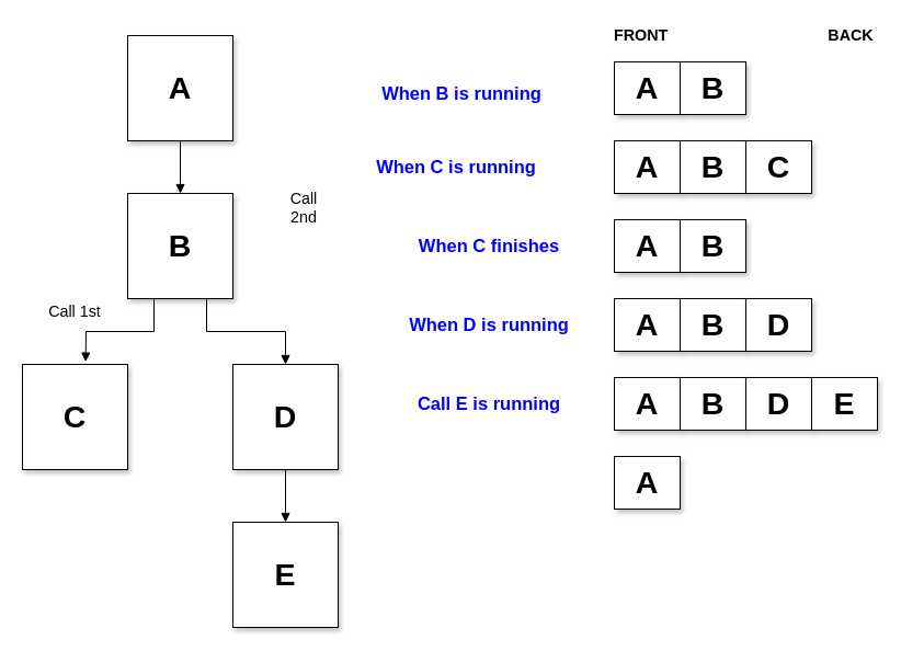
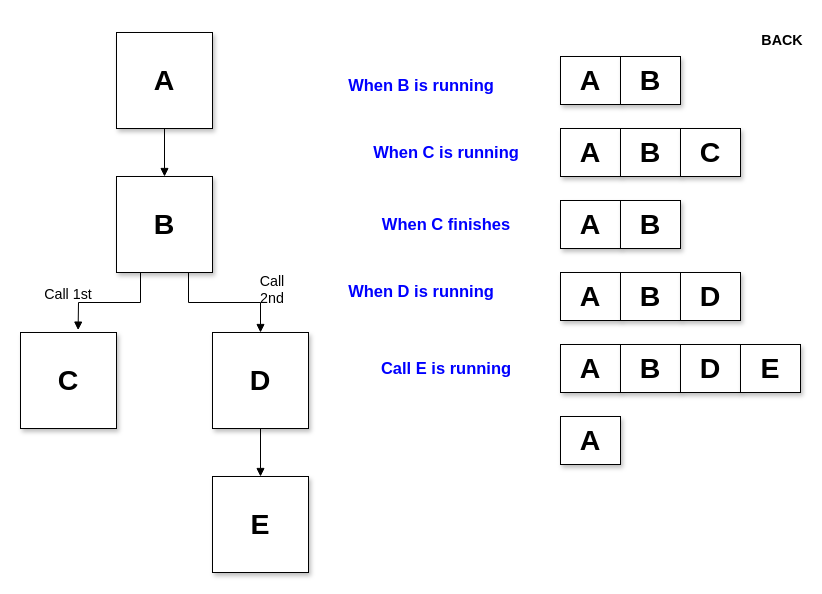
- <mxCell id="14" value="FRONT" style="html=1;overflow=block;blockSpacing=1;whiteSpace=wrap;fontSize=14.3;fontFamily=Arimo;fontColor=default;fontStyle=1;align=center;spacing=0;strokeOpacity=0;fillOpacity=0;fillColor=#000000;" vertex="1" parent="1"><mxGeometry x="560" y="20" width="48" height="24" as="geometry" /></mxCell>
- <mxCell id="15" value="BACK" style="html=1;overflow=block;blockSpacing=1;whiteSpace=wrap;fontSize=14.3;fontFamily=Arimo;fontColor=default;fontStyle=1;align=center;spacing=0;strokeOpacity=0;fillOpacity=0;fillColor=#000000;" vertex="1" parent="1"><mxGeometry x="752" y="20" width="48" height="24" as="geometry" /></mxCell>
+ <mxCell id="15" value="BACK" style="html=1;overflow=block;blockSpacing=1;whiteSpace=wrap;fontSize=14.3;fontFamily=Arimo;fontColor=default;fontStyle=1;align=center;spacing=0;strokeOpacity=0;fillOpacity=0;fillColor=#000000;" vertex="1" parent="1"><mxGeometry x="752" y="20" width="60" height="40" as="geometry" /></mxCell>
- <mxCell id="30" value="When C is running" style="html=1;overflow=block;blockSpacing=1;whiteSpace=wrap;fontSize=16.5;fontFamily=Arimo;fontColor=#0000ff;fontStyle=1;align=center;spacing=0;strokeOpacity=0;fillOpacity=0;fillColor=#000000;" vertex="1" parent="1"><mxGeometry x="338" y="140" width="156" height="24" as="geometry" /></mxCell>
+ <mxCell id="30" value="When C is running" style="html=1;overflow=block;blockSpacing=1;whiteSpace=wrap;fontSize=16.5;fontFamily=Arimo;fontColor=#0000ff;fontStyle=1;align=center;spacing=0;strokeOpacity=0;fillOpacity=0;fillColor=#000000;" vertex="1" parent="1"><mxGeometry x="368" y="140" width="156" height="24" as="geometry" /></mxCell>
- <mxCell id="12" value="Call 2nd" style="html=1;overflow=block;blockSpacing=1;whiteSpace=wrap;fontSize=14.3;fontFamily=Arimo;fontColor=default;align=center;spacing=0;strokeOpacity=0;fillOpacity=0;fillColor=#000000;" vertex="1" parent="1"><mxGeometry x="253" y="172" width="48" height="24" as="geometry" /></mxCell>
+ <mxCell id="12" value="Call 2nd" style="html=1;overflow=block;blockSpacing=1;whiteSpace=wrap;fontSize=14.3;fontFamily=Arimo;fontColor=default;align=center;spacing=0;strokeOpacity=0;fillOpacity=0;fillColor=#000000;" vertex="1" parent="1"><mxGeometry x="248" y="272" width="48" height="24" as="geometry" /></mxCell>
- <mxCell id="11" value="Call 1st" style="html=1;overflow=block;blockSpacing=1;whiteSpace=wrap;fontSize=14.3;fontFamily=Arimo;fontColor=default;align=center;spacing=0;strokeOpacity=0;fillOpacity=0;fillColor=#000000;" vertex="1" parent="1"><mxGeometry x="44" y="272" width="48" height="24" as="geometry" /></mxCell>
+ <mxCell id="11" value="Call 1st" style="html=1;overflow=block;blockSpacing=1;whiteSpace=wrap;fontSize=14.3;fontFamily=Arimo;fontColor=default;align=center;spacing=0;strokeOpacity=0;fillOpacity=0;fillColor=#000000;" vertex="1" parent="1"><mxGeometry x="44" y="282" width="48" height="24" as="geometry" /></mxCell>
- <mxCell id="32" value="When D is running" style="html=1;overflow=block;blockSpacing=1;whiteSpace=wrap;fontSize=16.5;fontFamily=Arimo;fontColor=#0000ff;fontStyle=1;align=center;spacing=0;strokeOpacity=0;fillOpacity=0;fillColor=#000000;" vertex="1" parent="1"><mxGeometry x="368" y="284" width="156" height="24" as="geometry" /></mxCell>
+ <mxCell id="32" value="When D is running" style="html=1;overflow=block;blockSpacing=1;whiteSpace=wrap;fontSize=16.5;fontFamily=Arimo;fontColor=#0000ff;fontStyle=1;align=center;spacing=0;strokeOpacity=0;fillOpacity=0;fillColor=#000000;" vertex="1" parent="1"><mxGeometry x="343" y="279" width="156" height="24" as="geometry" /></mxCell>
